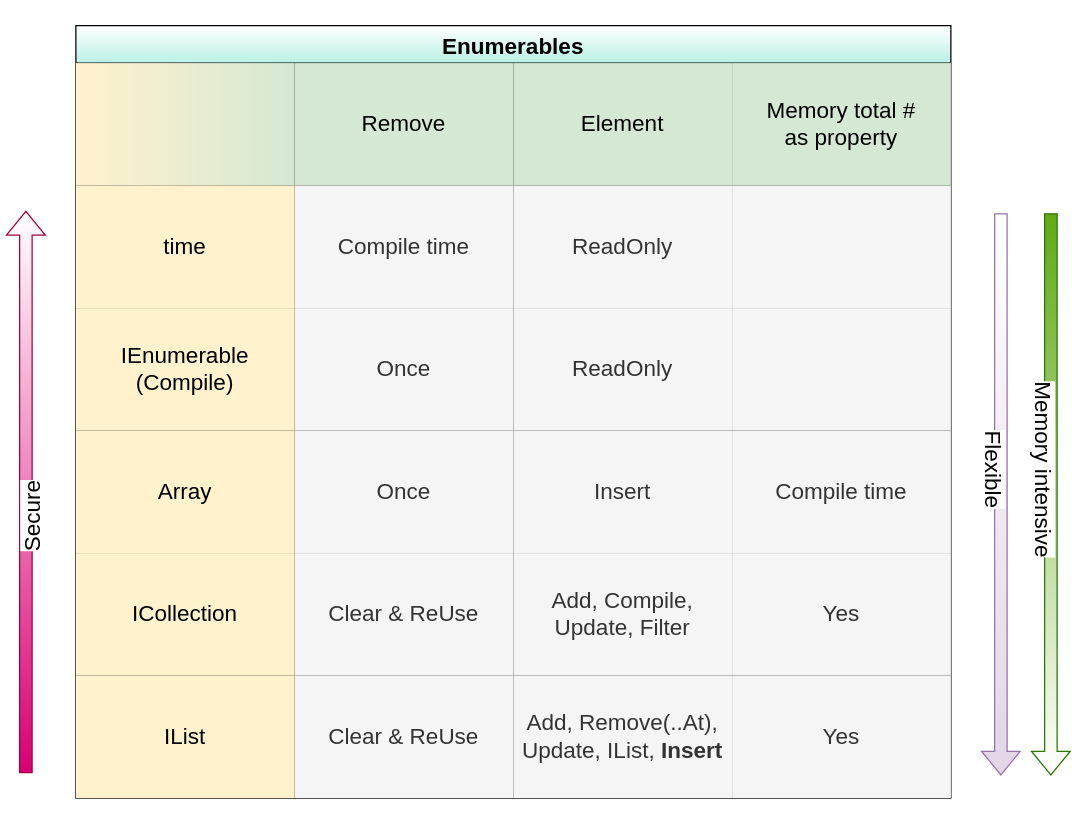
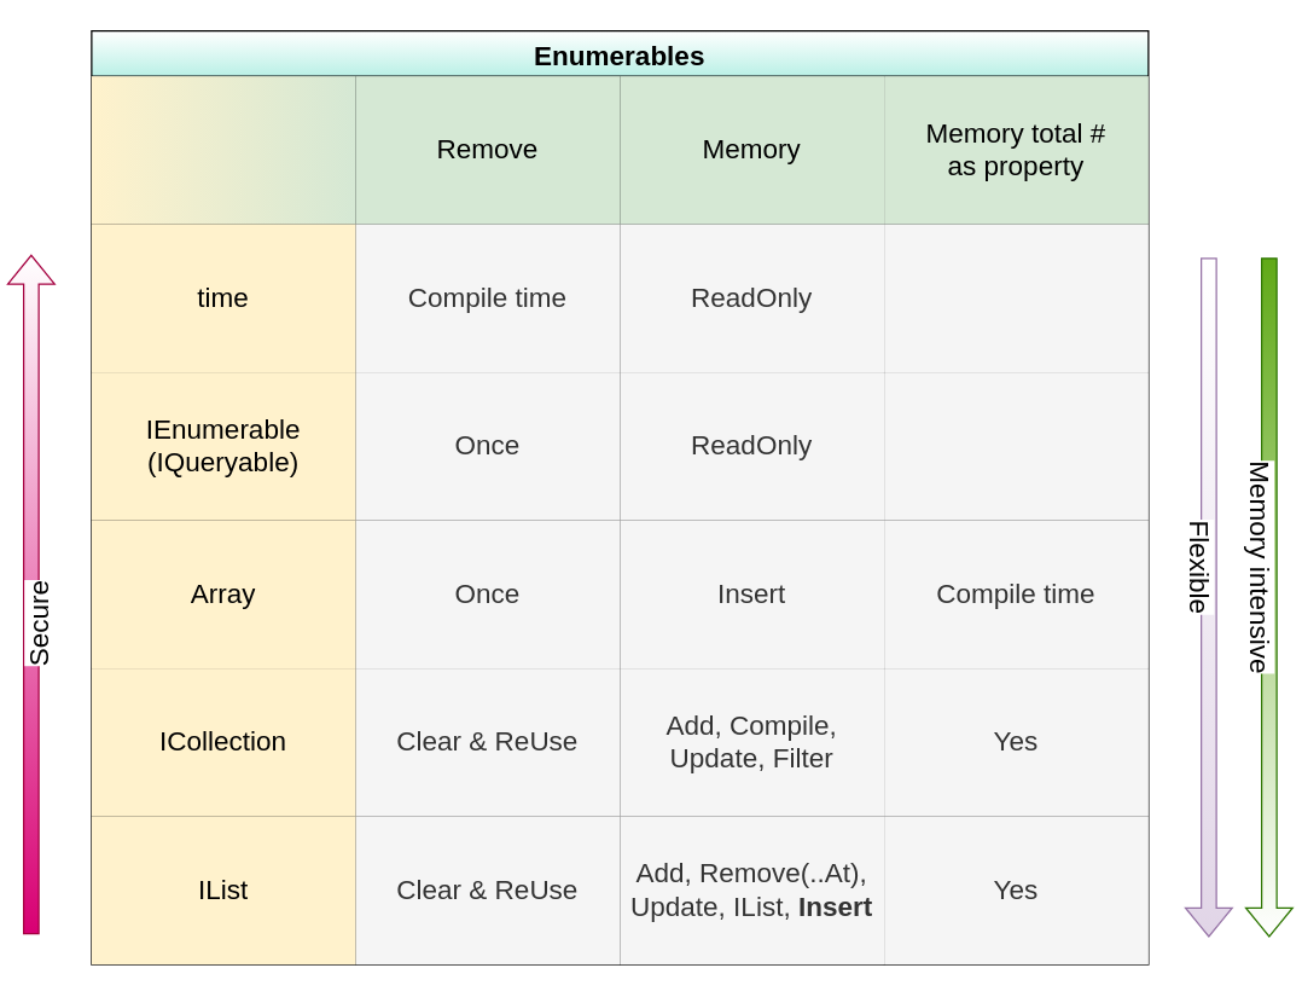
- <mxCell id="6" value="Element" style="shape=partialRectangle;html=1;whiteSpace=wrap;connectable=0;fillColor=#d5e8d4;top=0;left=0;bottom=0;right=0;overflow=hidden;fontSize=18;strokeColor=#82b366;" vertex="1" parent="3"><mxGeometry x="350" width="175" height="98" as="geometry"><mxRectangle width="175" height="98" as="alternateBounds" /></mxGeometry></mxCell>
+ <mxCell id="6" value="Memory" style="shape=partialRectangle;html=1;whiteSpace=wrap;connectable=0;fillColor=#d5e8d4;top=0;left=0;bottom=0;right=0;overflow=hidden;fontSize=18;strokeColor=#82b366;" vertex="1" parent="3"><mxGeometry x="350" width="175" height="98" as="geometry"><mxRectangle width="175" height="98" as="alternateBounds" /></mxGeometry></mxCell>
- <mxCell id="14" value="IEnumerable&lt;br&gt;(Compile)" style="shape=partialRectangle;html=1;whiteSpace=wrap;connectable=0;fillColor=#fff2cc;top=0;left=0;bottom=0;right=0;overflow=hidden;fontSize=18;strokeColor=#d6b656;" vertex="1" parent="13"><mxGeometry width="175" height="98" as="geometry"><mxRectangle width="175" height="98" as="alternateBounds" /></mxGeometry></mxCell>
+ <mxCell id="14" value="IEnumerable&lt;br&gt;(IQueryable)" style="shape=partialRectangle;html=1;whiteSpace=wrap;connectable=0;fillColor=#fff2cc;top=0;left=0;bottom=0;right=0;overflow=hidden;fontSize=18;strokeColor=#d6b656;" vertex="1" parent="13"><mxGeometry width="175" height="98" as="geometry"><mxRectangle width="175" height="98" as="alternateBounds" /></mxGeometry></mxCell>
